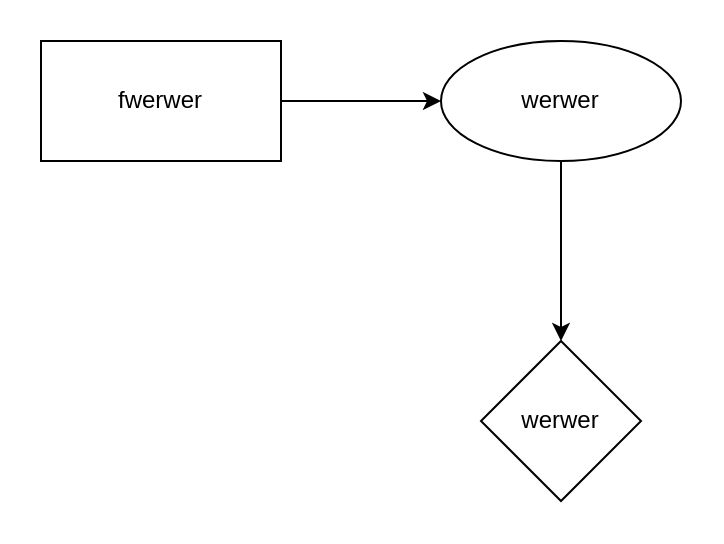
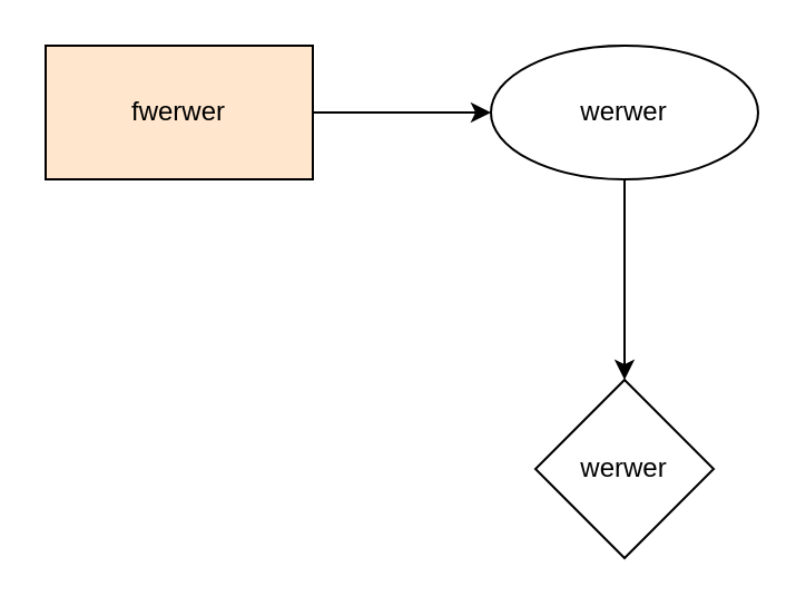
- <mxCell id="3" value="fwerwer" style="rounded=0;whiteSpace=wrap;html=1;" vertex="1" parent="1"><mxGeometry x="20" y="20" width="120" height="60" as="geometry" /></mxCell>
+ <mxCell id="3" value="fwerwer" style="rounded=0;whiteSpace=wrap;html=1;fillColor=#ffe6cc;" vertex="1" parent="1"><mxGeometry x="20" y="20" width="120" height="60" as="geometry" /></mxCell>
